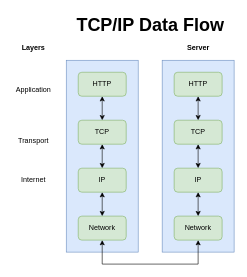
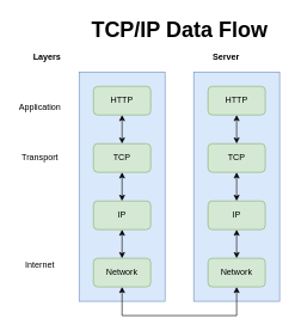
- <mxCell id="16" value="Layers" style="text;html=1;align=center;verticalAlign=middle;resizable=0;points=[];autosize=1;strokeColor=none;fontStyle=1" vertex="1" parent="1"><mxGeometry x="30" y="70" width="50" height="20" as="geometry" /></mxCell>
+ <mxCell id="16" value="Layers" style="text;html=1;align=center;verticalAlign=middle;resizable=0;points=[];autosize=1;strokeColor=none;fontStyle=1" vertex="1" parent="1"><mxGeometry x="40" y="70" width="50" height="20" as="geometry" /></mxCell>
- <mxCell id="17" value="Server" style="text;html=1;align=center;verticalAlign=middle;resizable=0;points=[];autosize=1;strokeColor=none;fontStyle=1" vertex="1" parent="1"><mxGeometry x="305" y="70" width="50" height="20" as="geometry" /></mxCell>
+ <mxCell id="17" value="Server" style="text;html=1;align=center;verticalAlign=middle;resizable=0;points=[];autosize=1;strokeColor=none;fontStyle=1" vertex="1" parent="1"><mxGeometry x="290" y="70" width="50" height="20" as="geometry" /></mxCell>
- <mxCell id="14" value="Transport" style="text;html=1;align=center;verticalAlign=middle;resizable=0;points=[];autosize=1;strokeColor=none;" vertex="1" parent="1"><mxGeometry x="20" y="225" width="70" height="20" as="geometry" /></mxCell>
+ <mxCell id="14" value="Transport" style="text;html=1;align=center;verticalAlign=middle;resizable=0;points=[];autosize=1;strokeColor=none;" vertex="1" parent="1"><mxGeometry x="20" y="210" width="70" height="20" as="geometry" /></mxCell>
- <mxCell id="15" value="Internet" style="text;html=1;align=center;verticalAlign=middle;resizable=0;points=[];autosize=1;strokeColor=none;" vertex="1" parent="1"><mxGeometry x="25" y="290" width="60" height="20" as="geometry" /></mxCell>
+ <mxCell id="15" value="Internet" style="text;html=1;align=center;verticalAlign=middle;resizable=0;points=[];autosize=1;strokeColor=none;" vertex="1" parent="1"><mxGeometry x="25" y="360" width="60" height="20" as="geometry" /></mxCell>
